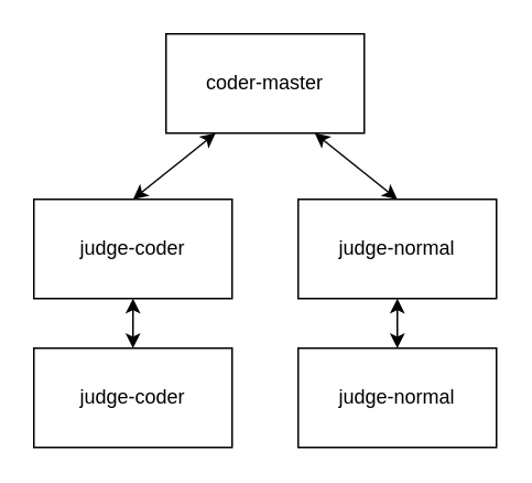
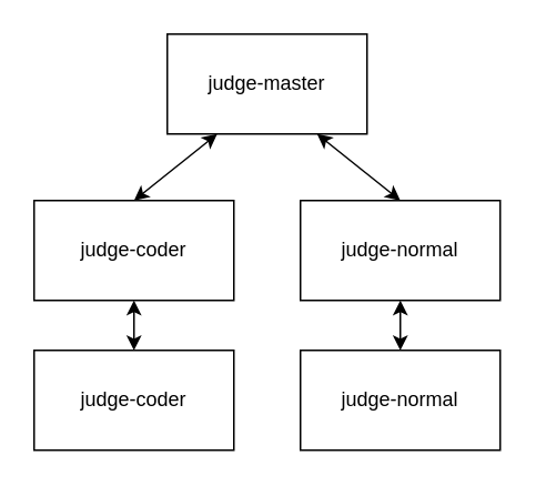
- <mxCell id="2" value="coder-master" style="rounded=0;whiteSpace=wrap;html=1;" vertex="1" parent="1"><mxGeometry x="100" y="20" width="120" height="60" as="geometry" /></mxCell>
+ <mxCell id="2" value="judge-master" style="rounded=0;whiteSpace=wrap;html=1;" vertex="1" parent="1"><mxGeometry x="100" y="20" width="120" height="60" as="geometry" /></mxCell>
